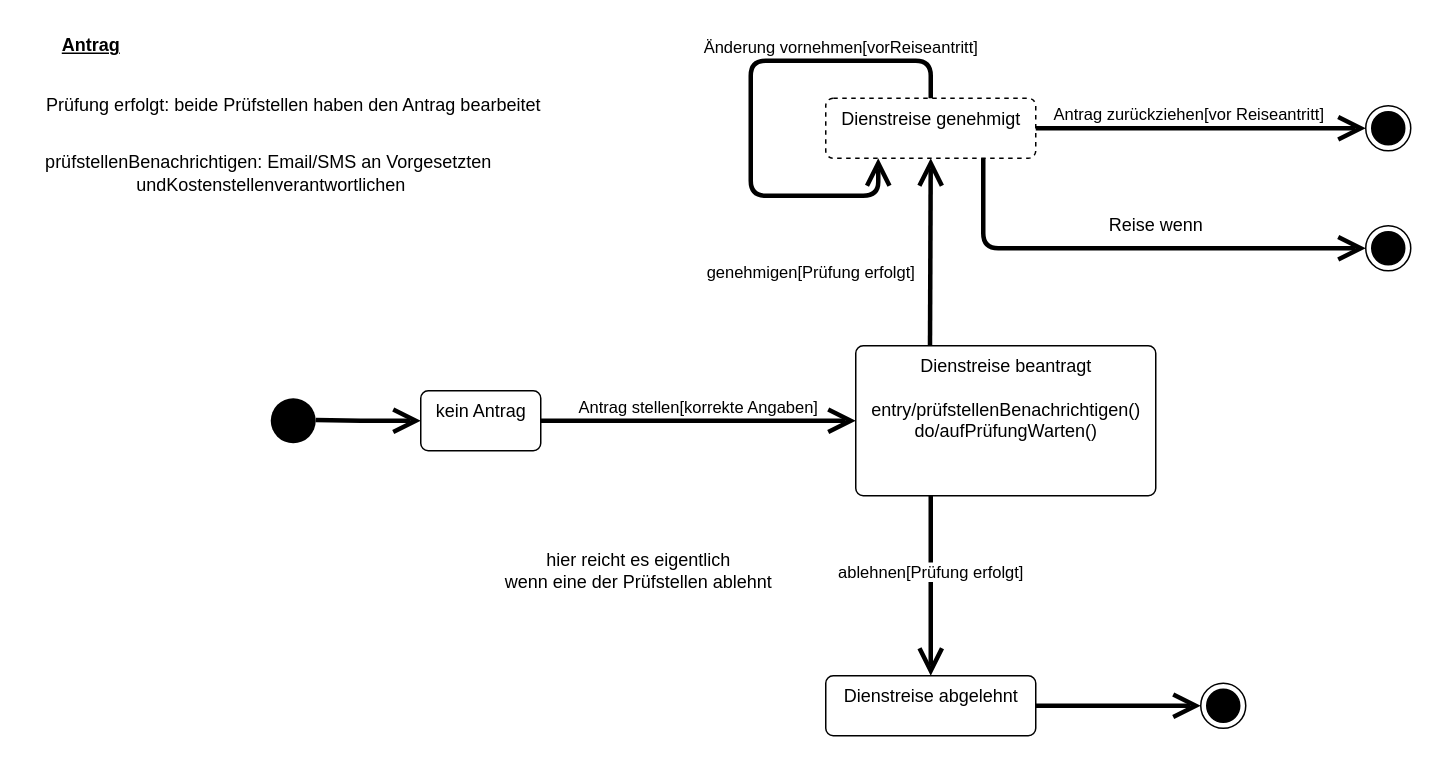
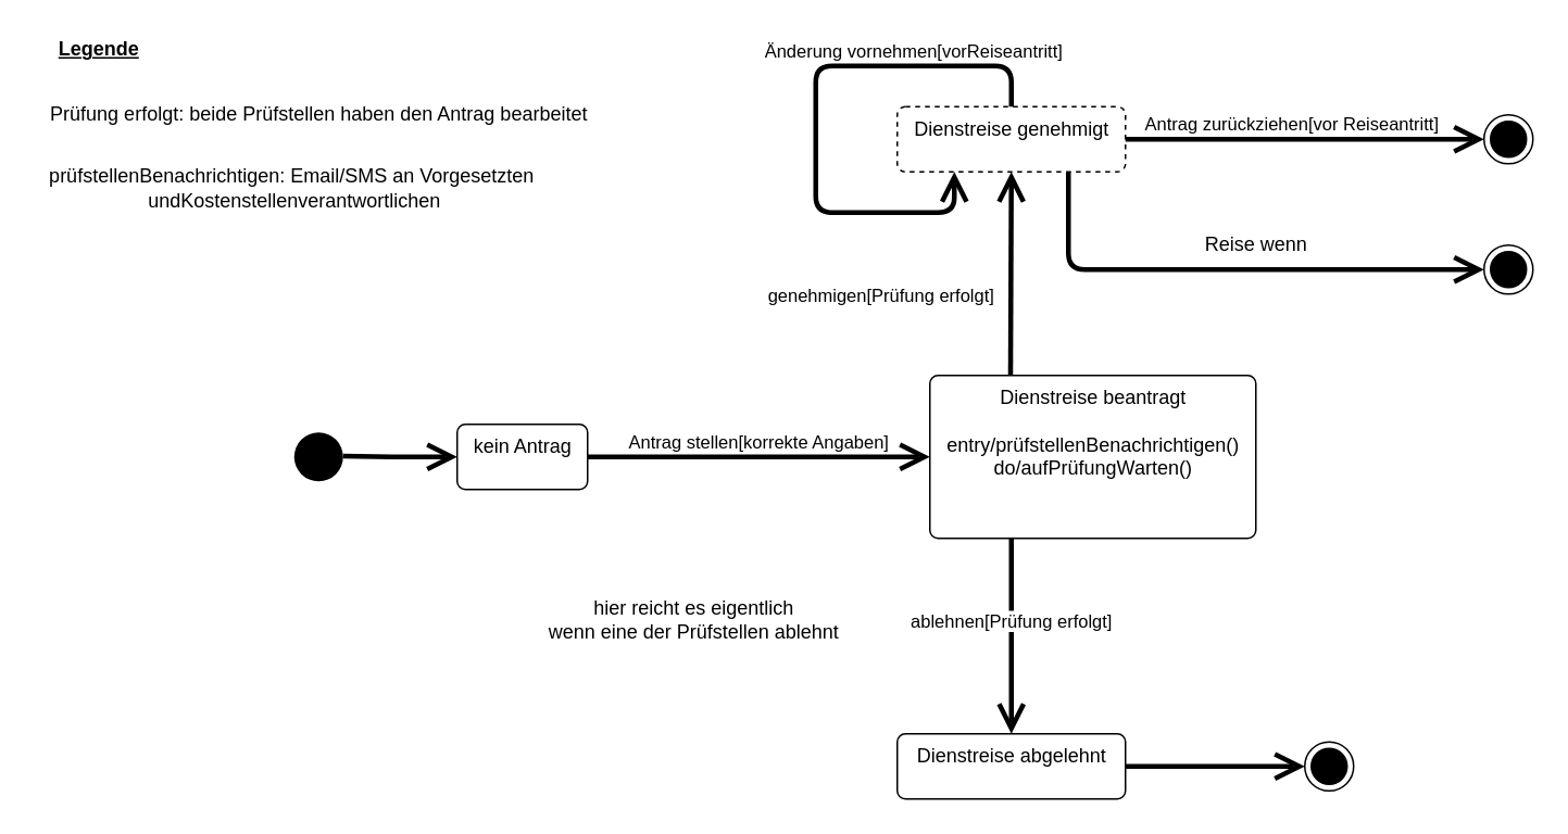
- <mxCell id="19" value="&lt;u&gt;&lt;b&gt;Antrag&lt;/b&gt;&lt;/u&gt;" style="text;html=1;align=center;verticalAlign=middle;resizable=0;points=[];autosize=1;strokeColor=none;fillColor=none;" vertex="1" parent="1"><mxGeometry x="30" y="20" width="60" height="20" as="geometry" /></mxCell>
+ <mxCell id="19" value="&lt;u&gt;&lt;b&gt;Legende&lt;/b&gt;&lt;/u&gt;" style="text;html=1;align=center;verticalAlign=middle;resizable=0;points=[];autosize=1;strokeColor=none;fillColor=none;" vertex="1" parent="1"><mxGeometry x="30" y="20" width="60" height="20" as="geometry" /></mxCell>
